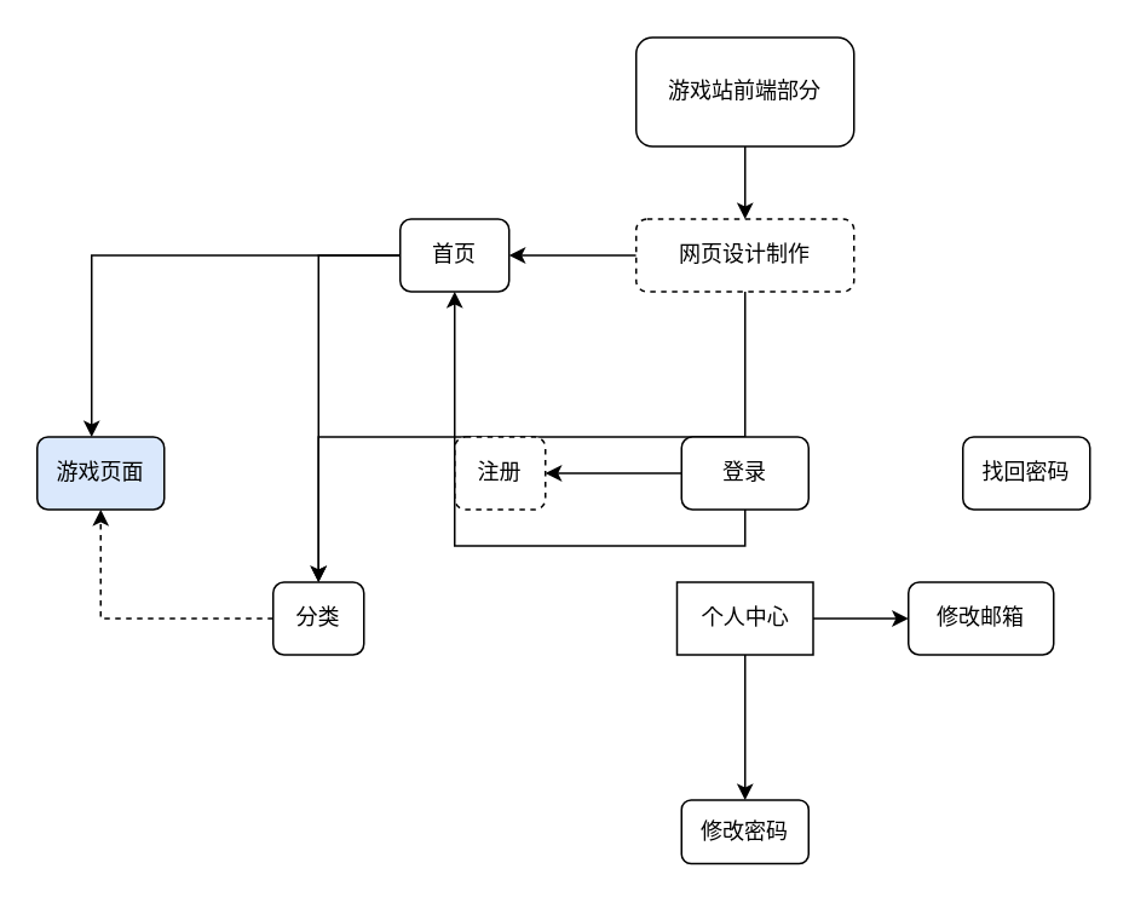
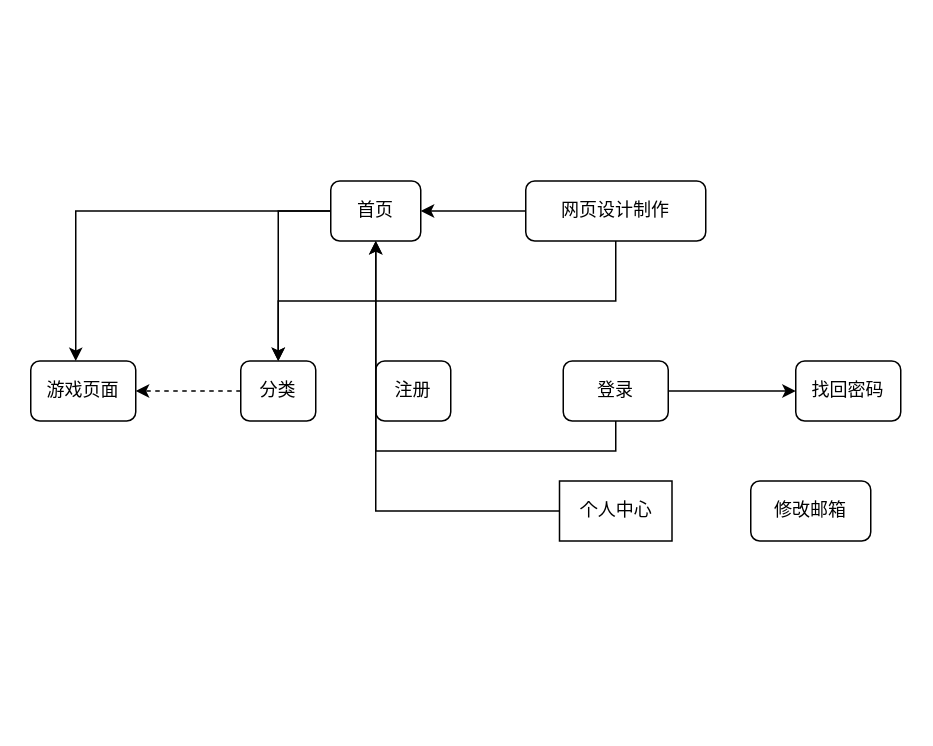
- <mxCell id="2" value="游戏站前端部分" style="rounded=1;whiteSpace=wrap;html=1;" vertex="1" parent="1"><mxGeometry x="350" y="20" width="120" height="60" as="geometry" /></mxCell>
- <mxCell id="3" value="" style="endArrow=classic;html=1;rounded=0;" edge="1" parent="1" source="2" target="6"><mxGeometry width="50" height="50" relative="1" as="geometry"><mxPoint x="530" y="70" as="sourcePoint" /><mxPoint x="510" y="100" as="targetPoint" /></mxGeometry></mxCell>
- <mxCell id="6" value="网页设计制作" style="rounded=1;whiteSpace=wrap;html=1;dashed=1;" vertex="1" parent="1"><mxGeometry x="350" y="120" width="120" height="40" as="geometry" /></mxCell>
+ <mxCell id="6" value="网页设计制作" style="rounded=1;whiteSpace=wrap;html=1;" vertex="1" parent="1"><mxGeometry x="350" y="120" width="120" height="40" as="geometry" /></mxCell>
- <mxCell id="21" value="游戏页面" style="whiteSpace=wrap;html=1;rounded=1;fillColor=#dae8fc;" vertex="1" parent="1"><mxGeometry x="20" y="240" width="70" height="40" as="geometry" /></mxCell>
+ <mxCell id="21" value="游戏页面" style="whiteSpace=wrap;html=1;rounded=1;" vertex="1" parent="1"><mxGeometry x="20" y="240" width="70" height="40" as="geometry" /></mxCell>
- <mxCell id="10" value="注册" style="rounded=1;whiteSpace=wrap;html=1;dashed=1;" vertex="1" parent="1"><mxGeometry x="250" y="240" width="50" height="40" as="geometry" /></mxCell>
+ <mxCell id="10" value="注册" style="rounded=1;whiteSpace=wrap;html=1;" vertex="1" parent="1"><mxGeometry x="250" y="240" width="50" height="40" as="geometry" /></mxCell>
- <mxCell id="15" value="" style="edgeStyle=orthogonalEdgeStyle;rounded=0;orthogonalLoop=1;jettySize=auto;html=1;" edge="1" parent="1" source="16" target="10"><mxGeometry relative="1" as="geometry" /></mxCell>
+ <mxCell id="15" value="" style="edgeStyle=orthogonalEdgeStyle;rounded=0;orthogonalLoop=1;jettySize=auto;html=1;" edge="1" parent="1" source="16" target="11"><mxGeometry relative="1" as="geometry" /></mxCell>
- <mxCell id="13" value="分类" style="whiteSpace=wrap;html=1;rounded=1;" vertex="1" parent="1"><mxGeometry x="150" y="320" width="50" height="40" as="geometry" /></mxCell>
+ <mxCell id="13" value="分类" style="whiteSpace=wrap;html=1;rounded=1;" vertex="1" parent="1"><mxGeometry x="160" y="240" width="50" height="40" as="geometry" /></mxCell>
- <mxCell id="18" value="" style="edgeStyle=orthogonalEdgeStyle;rounded=0;orthogonalLoop=1;jettySize=auto;html=1;" edge="1" parent="1" source="20" target="17"><mxGeometry relative="1" as="geometry" /></mxCell>
+ <mxCell id="18" value="" style="edgeStyle=orthogonalEdgeStyle;rounded=0;orthogonalLoop=1;jettySize=auto;html=1;" edge="1" parent="1" source="20" target="9"><mxGeometry relative="1" as="geometry" /></mxCell>
- <mxCell id="19" value="" style="edgeStyle=orthogonalEdgeStyle;rounded=0;orthogonalLoop=1;jettySize=auto;html=1;" edge="1" parent="1" source="20" target="22"><mxGeometry relative="1" as="geometry" /></mxCell>
- <mxCell id="22" value="修改密码" style="rounded=1;whiteSpace=wrap;html=1;" vertex="1" parent="1"><mxGeometry x="375" y="440" width="70" height="35" as="geometry" /></mxCell>
